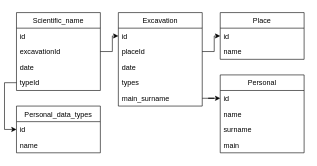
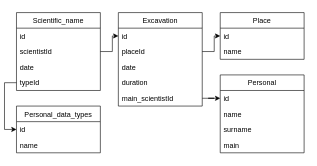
- <mxCell id="20" value="excavationId" style="text;strokeColor=none;fillColor=none;align=left;verticalAlign=top;spacingLeft=4;spacingRight=4;overflow=hidden;rotatable=0;points=[[0,0.5],[1,0.5]];portConstraint=eastwest;" vertex="1" parent="18"><mxGeometry y="52" width="140" height="26" as="geometry" /></mxCell>
+ <mxCell id="20" value="scientistId" style="text;strokeColor=none;fillColor=none;align=left;verticalAlign=top;spacingLeft=4;spacingRight=4;overflow=hidden;rotatable=0;points=[[0,0.5],[1,0.5]];portConstraint=eastwest;" vertex="1" parent="18"><mxGeometry y="52" width="140" height="26" as="geometry" /></mxCell>
- <mxCell id="6" value="types" style="text;strokeColor=none;fillColor=none;align=left;verticalAlign=top;spacingLeft=4;spacingRight=4;overflow=hidden;rotatable=0;points=[[0,0.5],[1,0.5]];portConstraint=eastwest;" vertex="1" parent="2"><mxGeometry y="104" width="140" height="26" as="geometry" /></mxCell>
+ <mxCell id="6" value="duration" style="text;strokeColor=none;fillColor=none;align=left;verticalAlign=top;spacingLeft=4;spacingRight=4;overflow=hidden;rotatable=0;points=[[0,0.5],[1,0.5]];portConstraint=eastwest;" vertex="1" parent="2"><mxGeometry y="104" width="140" height="26" as="geometry" /></mxCell>
- <mxCell id="7" value="main_surname" style="text;strokeColor=none;fillColor=none;align=left;verticalAlign=top;spacingLeft=4;spacingRight=4;overflow=hidden;rotatable=0;points=[[0,0.5],[1,0.5]];portConstraint=eastwest;" vertex="1" parent="2"><mxGeometry y="130" width="140" height="26" as="geometry" /></mxCell>
+ <mxCell id="7" value="main_scientistId" style="text;strokeColor=none;fillColor=none;align=left;verticalAlign=top;spacingLeft=4;spacingRight=4;overflow=hidden;rotatable=0;points=[[0,0.5],[1,0.5]];portConstraint=eastwest;" vertex="1" parent="2"><mxGeometry y="130" width="140" height="26" as="geometry" /></mxCell>
